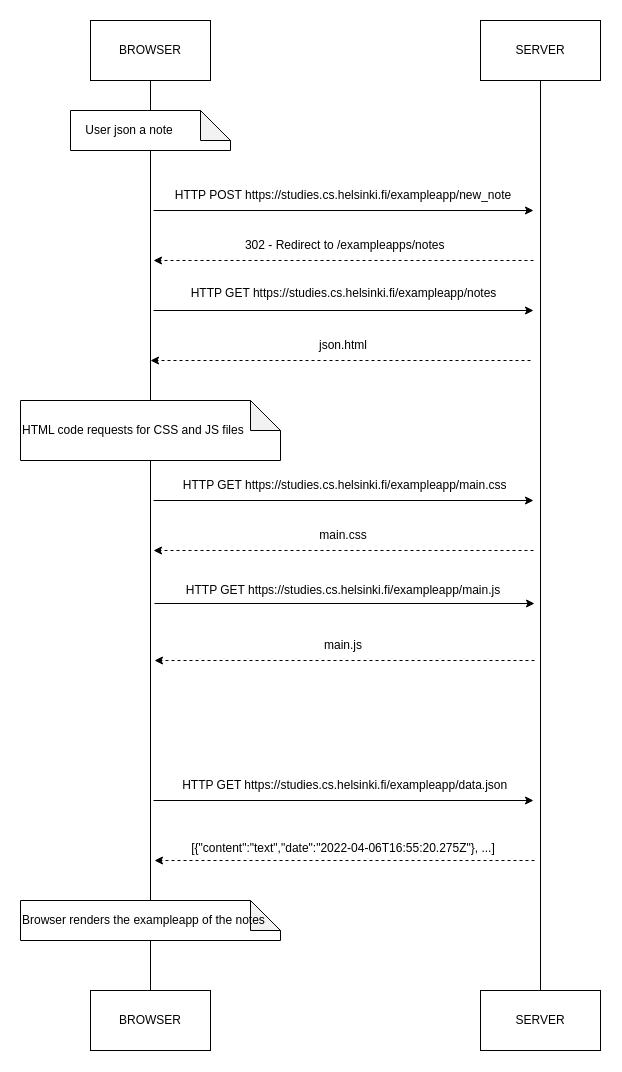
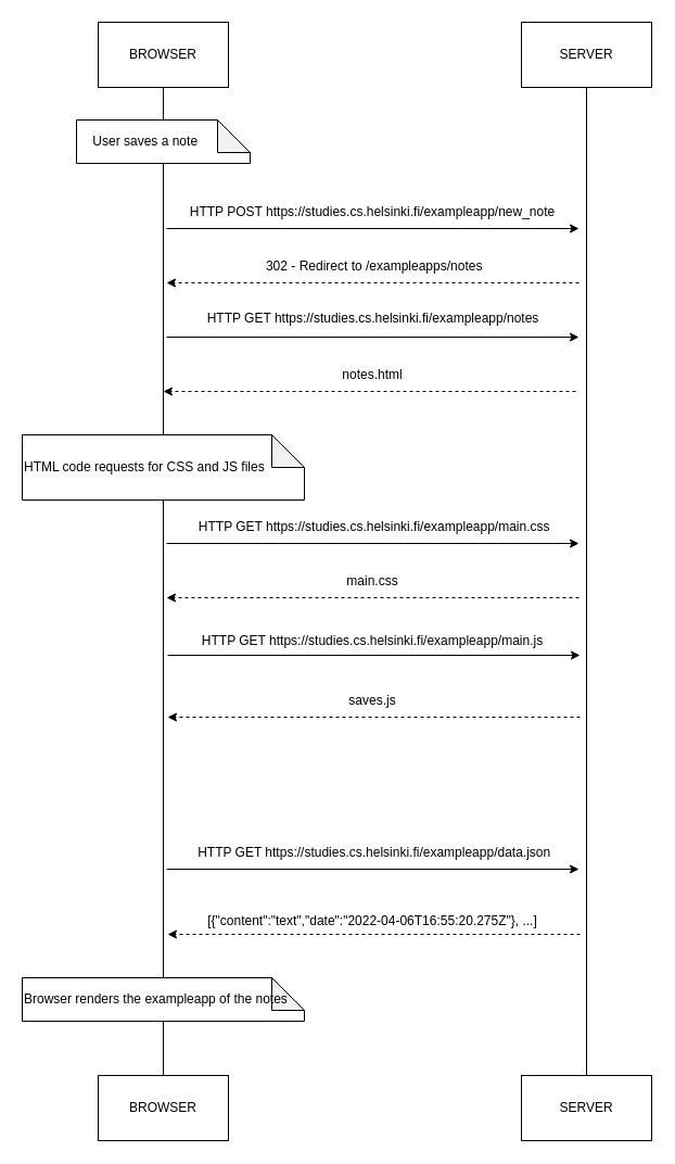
- <mxCell id="9" value="&amp;nbsp; &amp;nbsp; User json a note" style="shape=note;whiteSpace=wrap;html=1;backgroundOutline=1;darkOpacity=0.05;align=left;" vertex="1" parent="1"><mxGeometry x="70" y="110" width="160" height="40" as="geometry" /></mxCell>
+ <mxCell id="9" value="&amp;nbsp; &amp;nbsp; User saves a note" style="shape=note;whiteSpace=wrap;html=1;backgroundOutline=1;darkOpacity=0.05;align=left;" vertex="1" parent="1"><mxGeometry x="70" y="110" width="160" height="40" as="geometry" /></mxCell>
- <mxCell id="21" value="json.html" style="text;html=1;strokeColor=none;fillColor=none;align=center;verticalAlign=middle;whiteSpace=wrap;rounded=0;" vertex="1" parent="1"><mxGeometry x="163" y="330" width="360" height="30" as="geometry" /></mxCell>
+ <mxCell id="21" value="notes.html" style="text;html=1;strokeColor=none;fillColor=none;align=center;verticalAlign=middle;whiteSpace=wrap;rounded=0;" vertex="1" parent="1"><mxGeometry x="163" y="330" width="360" height="30" as="geometry" /></mxCell>
- <mxCell id="29" value="main.js" style="text;html=1;strokeColor=none;fillColor=none;align=center;verticalAlign=middle;whiteSpace=wrap;rounded=0;" vertex="1" parent="1"><mxGeometry x="163" y="630" width="360" height="30" as="geometry" /></mxCell>
+ <mxCell id="29" value="saves.js" style="text;html=1;strokeColor=none;fillColor=none;align=center;verticalAlign=middle;whiteSpace=wrap;rounded=0;" vertex="1" parent="1"><mxGeometry x="163" y="630" width="360" height="30" as="geometry" /></mxCell>
